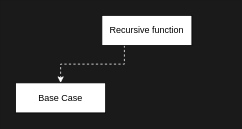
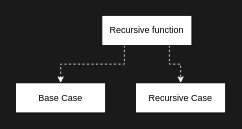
+ <mxCell id="3" style="edgeStyle=orthogonalEdgeStyle;rounded=0;jumpStyle=none;orthogonalLoop=1;jettySize=auto;html=1;exitX=0.75;exitY=1;exitDx=0;exitDy=0;entryX=0.5;entryY=0;entryDx=0;entryDy=0;dashed=1;strokeColor=#FFFFFF;fontColor=#FFFFFF;" edge="1" parent="1" source="4" target="5"><mxGeometry relative="1" as="geometry" /></mxCell>
+ <mxCell id="5" value="Recursive Case" style="rounded=0;whiteSpace=wrap;html=1;fontColor=#000000;" vertex="1" parent="1"><mxGeometry x="180" y="110" width="120" height="40" as="geometry" /></mxCell>
